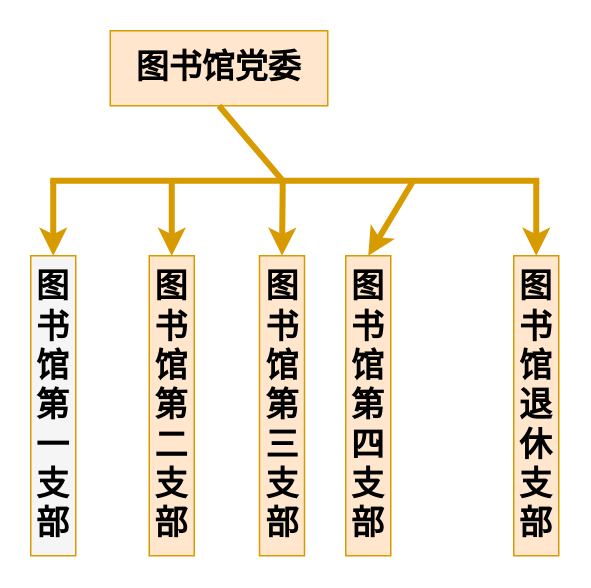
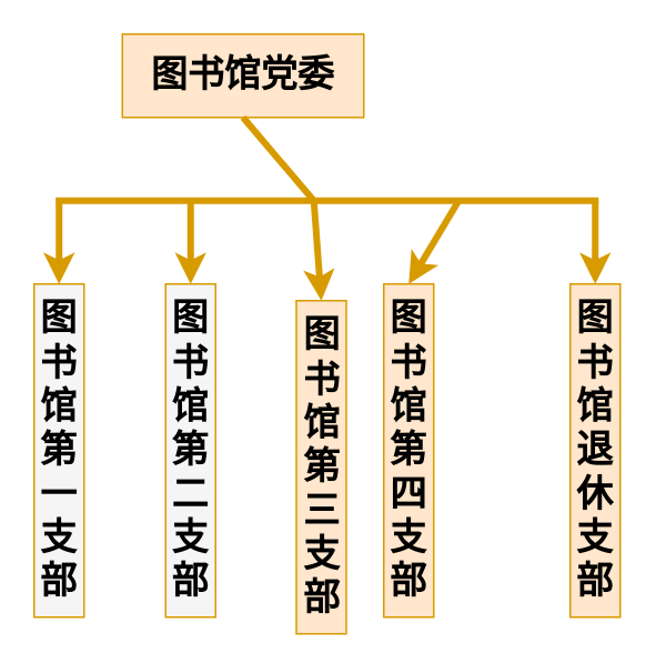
- <mxCell id="5" value="图书馆第二支部" style="rounded=0;whiteSpace=wrap;html=1;fillColor=#ffe6cc;strokeColor=#d79b00;fontStyle=1;fontSize=22;" vertex="1" parent="1"><mxGeometry x="99" y="170" width="30" height="200" as="geometry" /></mxCell>
+ <mxCell id="5" value="图书馆第二支部" style="rounded=0;whiteSpace=wrap;html=1;fillColor=#f5f5f5;strokeColor=#d79b00;fontStyle=1;fontSize=22;" vertex="1" parent="1"><mxGeometry x="99" y="170" width="30" height="200" as="geometry" /></mxCell>
- <mxCell id="6" value="图书馆第三支部" style="rounded=0;whiteSpace=wrap;html=1;fillColor=#ffe6cc;strokeColor=#d79b00;fontStyle=1;fontSize=22;" vertex="1" parent="1"><mxGeometry x="172.5" y="170" width="30" height="200" as="geometry" /></mxCell>
+ <mxCell id="6" value="图书馆第三支部" style="rounded=0;whiteSpace=wrap;html=1;fillColor=#ffe6cc;strokeColor=#d79b00;fontStyle=1;fontSize=22;" vertex="1" parent="1"><mxGeometry x="177.5" y="180" width="30" height="200" as="geometry" /></mxCell>
